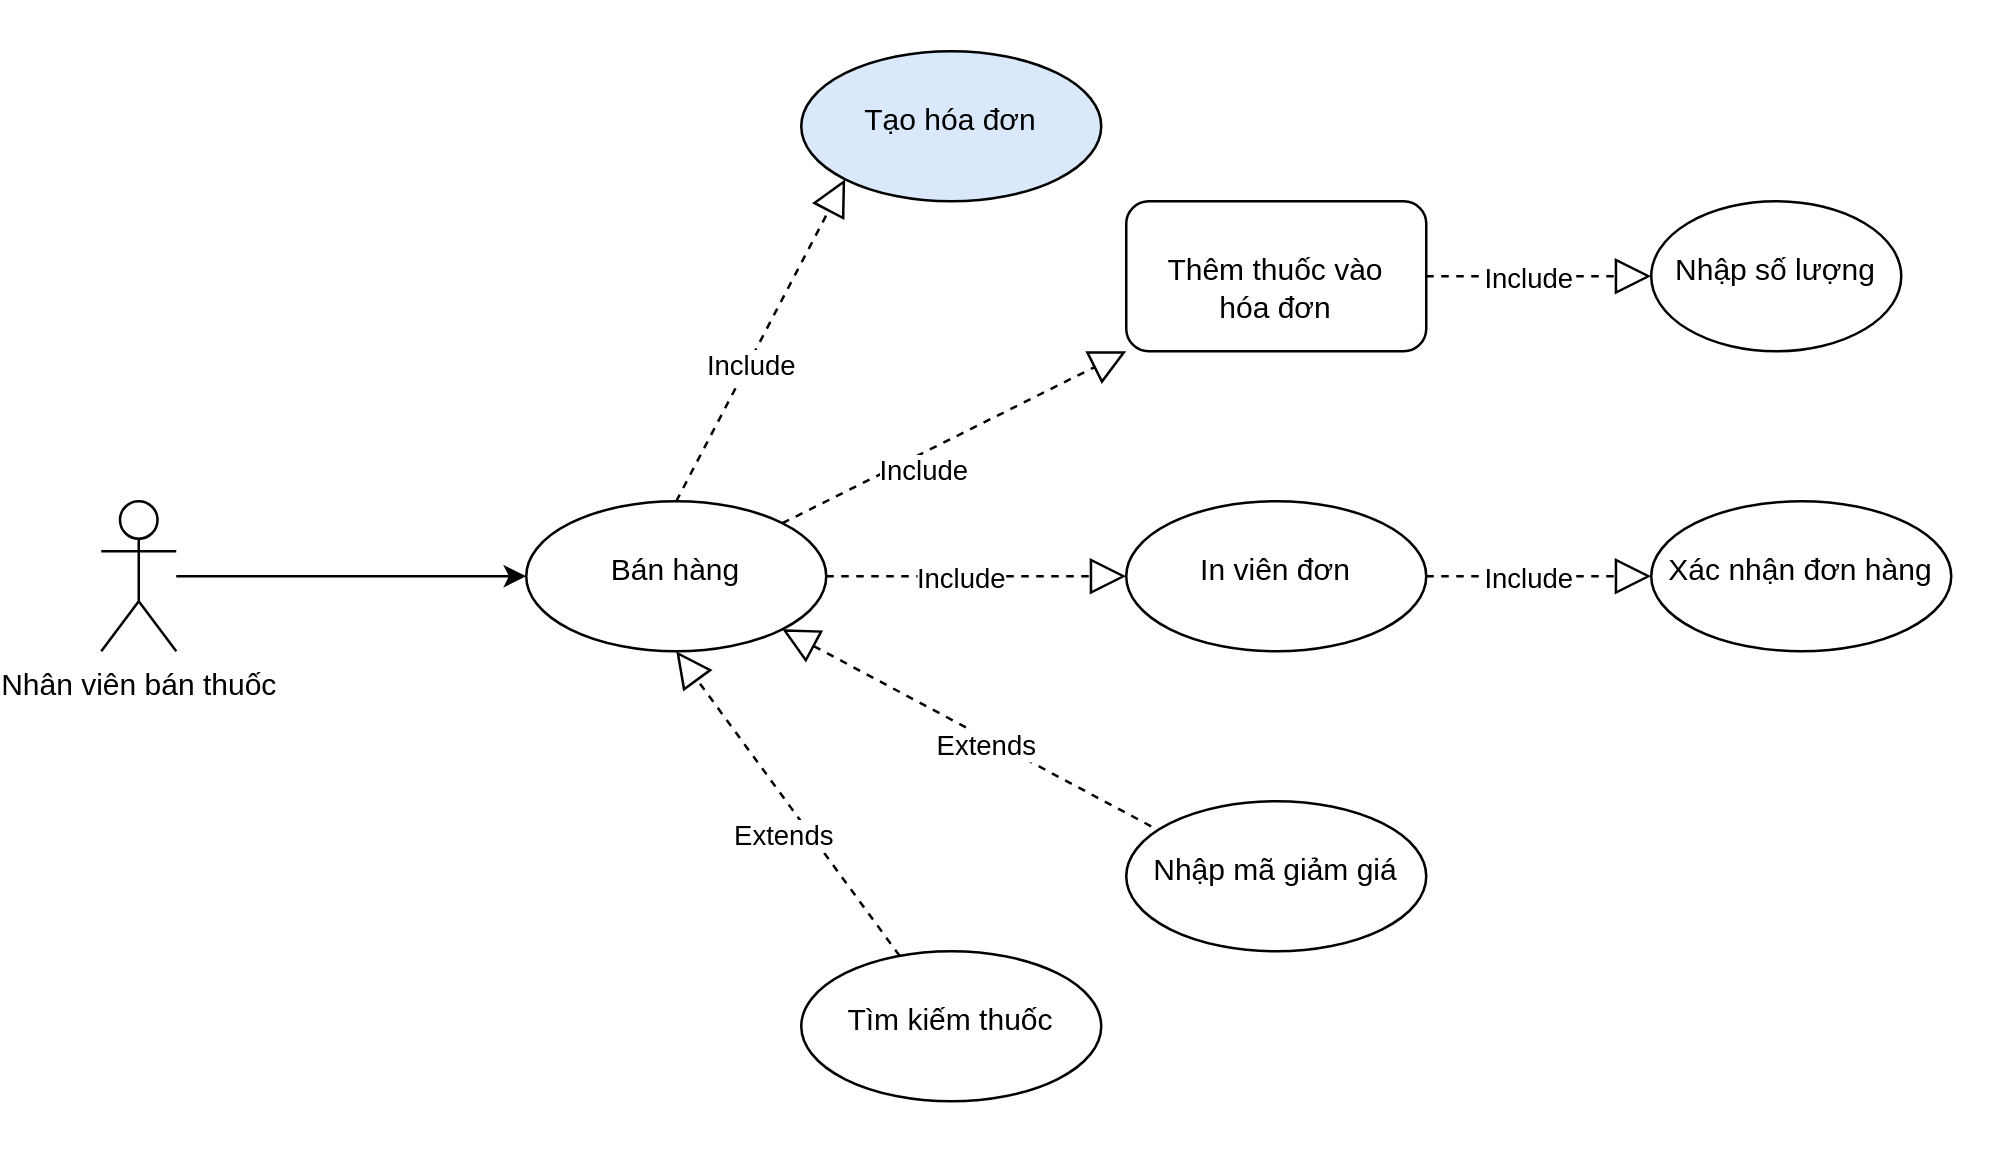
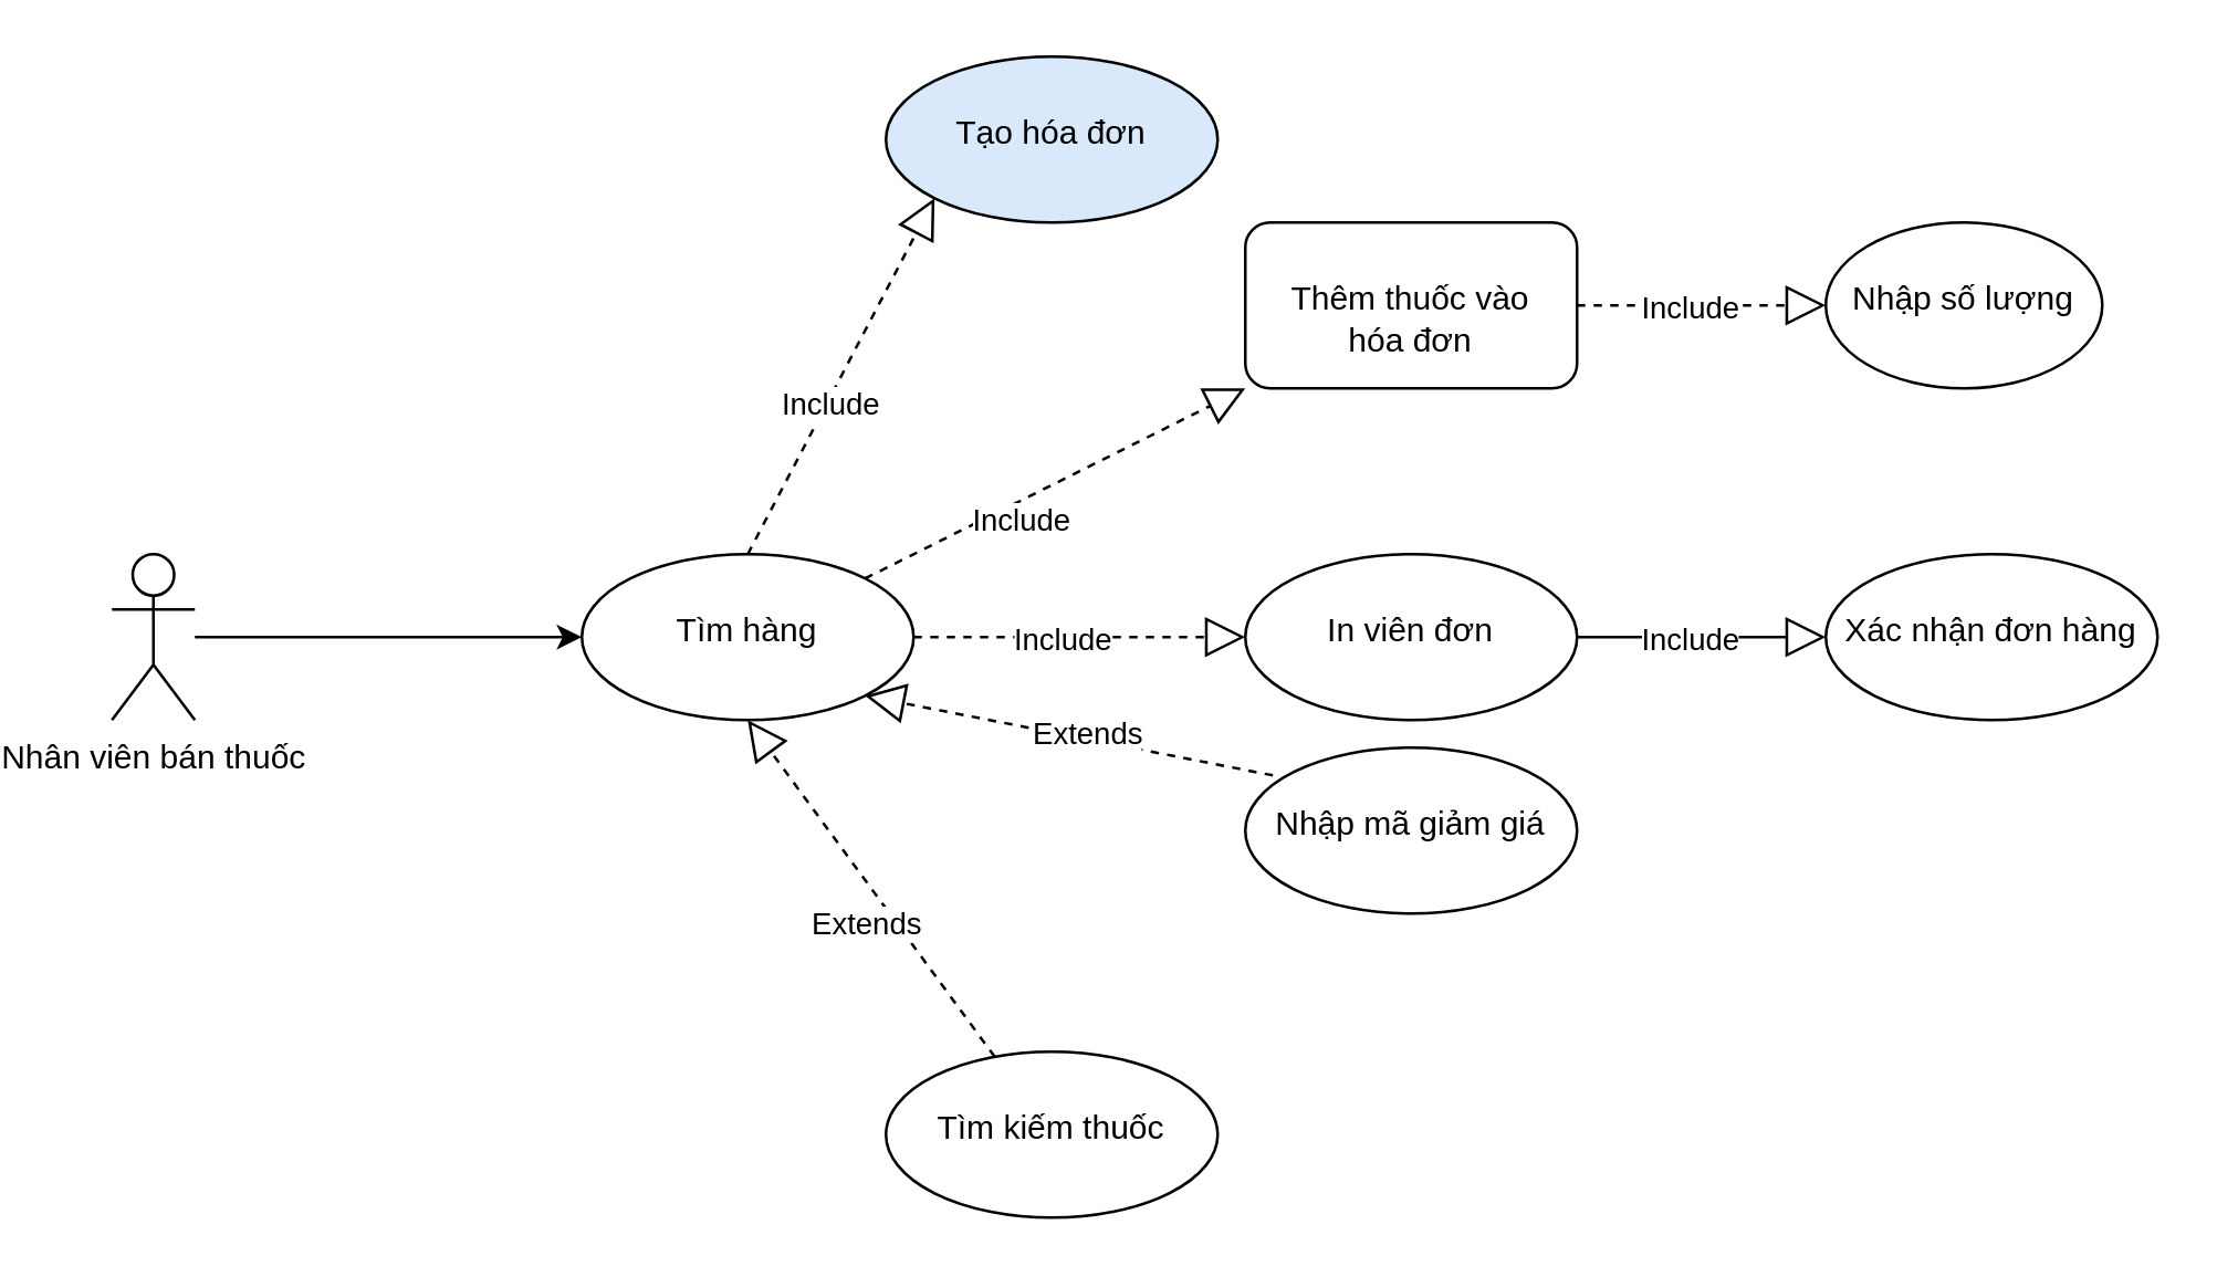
- <mxCell id="4" value="&lt;br&gt;Bán hàng" style="ellipse;whiteSpace=wrap;html=1;verticalAlign=top;" parent="1" vertex="1"><mxGeometry x="190" y="200" width="120" height="60" as="geometry" /></mxCell>
+ <mxCell id="4" value="&lt;br&gt;Tìm hàng" style="ellipse;whiteSpace=wrap;html=1;verticalAlign=top;" parent="1" vertex="1"><mxGeometry x="190" y="200" width="120" height="60" as="geometry" /></mxCell>
- <mxCell id="24" value="" style="endArrow=block;dashed=1;endFill=0;endSize=12;html=1;rounded=0;entryX=0;entryY=0.5;entryDx=0;entryDy=0;exitX=1;exitY=0.5;exitDx=0;exitDy=0;" edge="1" parent="1" source="5" target="23"><mxGeometry width="160" relative="1" as="geometry"><mxPoint x="560" y="180" as="sourcePoint" /><mxPoint x="650" y="180" as="targetPoint" /></mxGeometry></mxCell>
+ <mxCell id="24" value="" style="endArrow=block;dashed=0;endFill=0;endSize=12;html=1;rounded=0;entryX=0;entryY=0.5;entryDx=0;entryDy=0;exitX=1;exitY=0.5;exitDx=0;exitDy=0;" edge="1" parent="1" source="5" target="23"><mxGeometry width="160" relative="1" as="geometry"><mxPoint x="560" y="180" as="sourcePoint" /><mxPoint x="650" y="180" as="targetPoint" /></mxGeometry></mxCell>
- <mxCell id="20" value="&lt;br&gt;Nhập mã giảm giá" style="ellipse;whiteSpace=wrap;html=1;verticalAlign=top;" vertex="1" parent="1"><mxGeometry x="430" y="320" width="120" height="60" as="geometry" /></mxCell>
+ <mxCell id="20" value="&lt;br&gt;Nhập mã giảm giá" style="ellipse;whiteSpace=wrap;html=1;verticalAlign=top;" vertex="1" parent="1"><mxGeometry x="430" y="270" width="120" height="60" as="geometry" /></mxCell>
